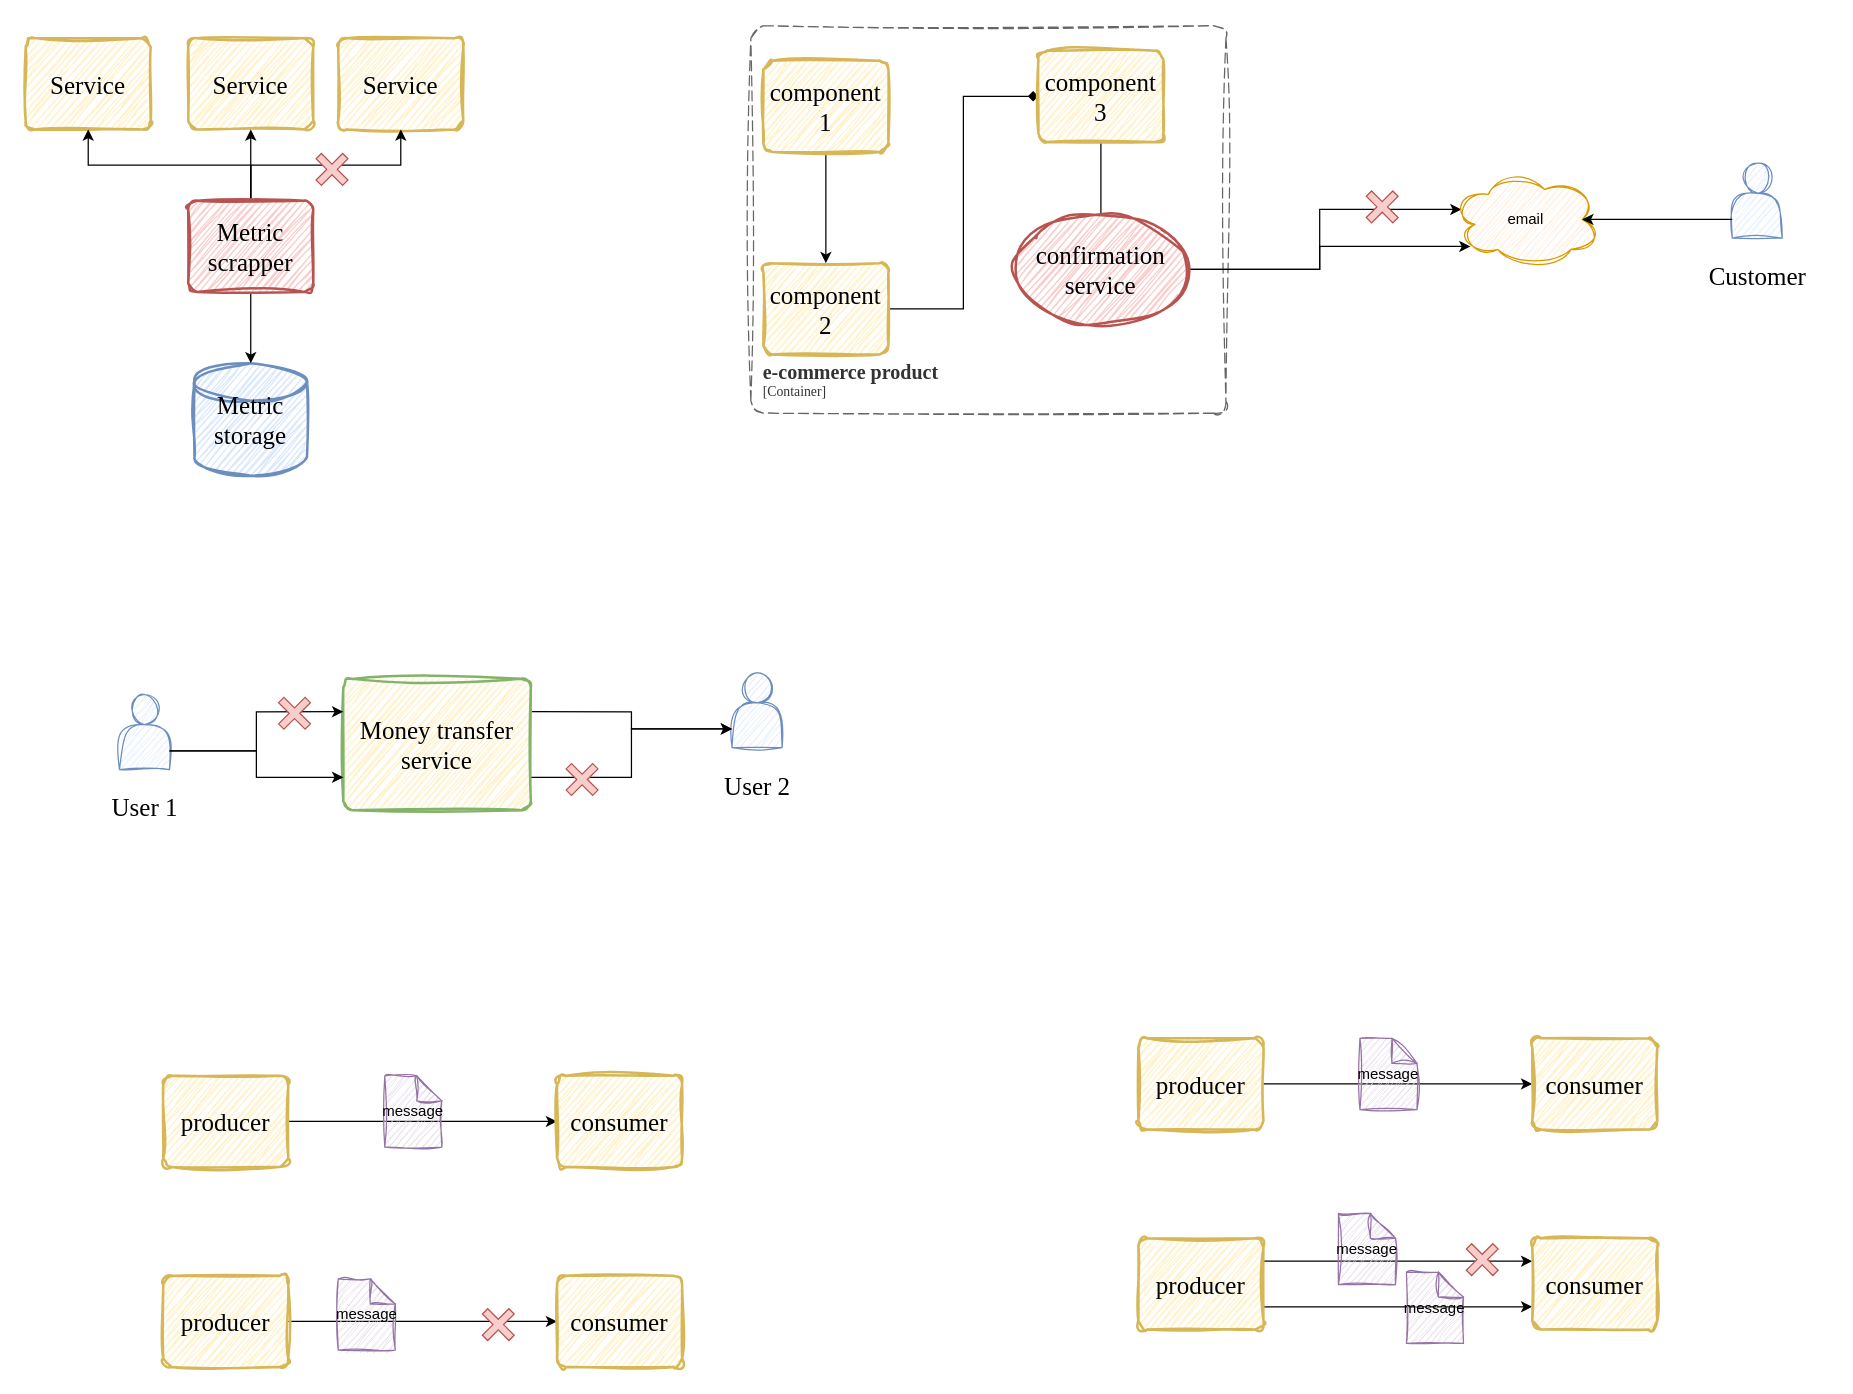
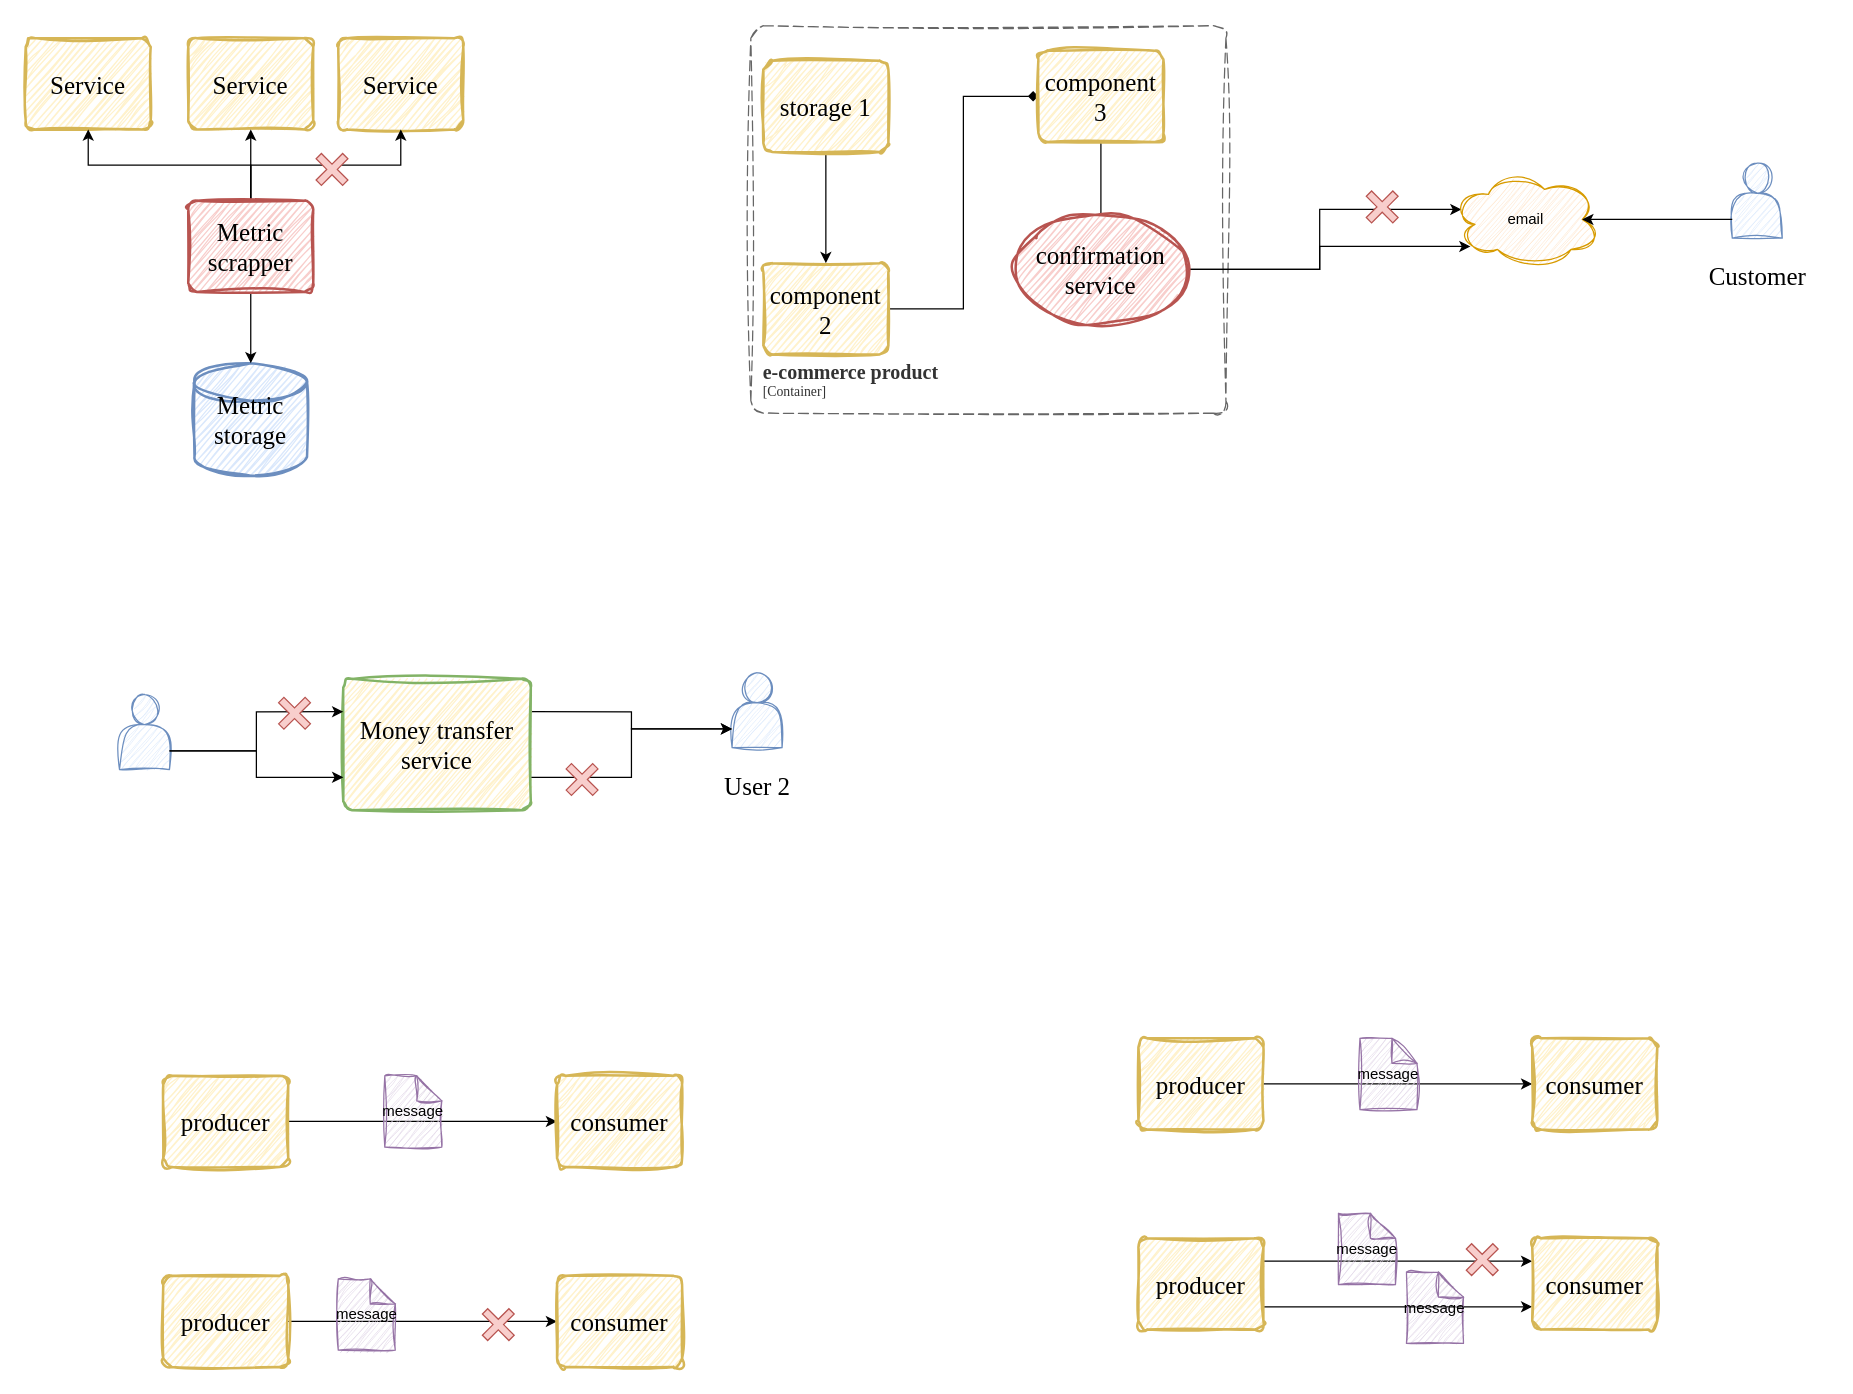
- <mxCell id="14" value="component 1" style="rounded=1;whiteSpace=wrap;html=1;absoluteArcSize=1;arcSize=14;strokeWidth=2;sketch=1;hachureGap=4;jiggle=2;curveFitting=1;fontFamily=Architects Daughter;fontSource=https%3A%2F%2Ffonts.googleapis.com%2Fcss%3Ffamily%3DArchitects%2BDaughter;fontSize=20;fillColor=#fff2cc;strokeColor=#d6b656;" parent="1" vertex="1"><mxGeometry x="610" y="48" width="100" height="73" as="geometry" /></mxCell>
+ <mxCell id="14" value="storage 1" style="rounded=1;whiteSpace=wrap;html=1;absoluteArcSize=1;arcSize=14;strokeWidth=2;sketch=1;hachureGap=4;jiggle=2;curveFitting=1;fontFamily=Architects Daughter;fontSource=https%3A%2F%2Ffonts.googleapis.com%2Fcss%3Ffamily%3DArchitects%2BDaughter;fontSize=20;fillColor=#fff2cc;strokeColor=#d6b656;" parent="1" vertex="1"><mxGeometry x="610" y="48" width="100" height="73" as="geometry" /></mxCell>
- <mxCell id="30" value="User 1" style="text;html=1;align=center;verticalAlign=middle;resizable=0;points=[];autosize=1;strokeColor=none;fillColor=none;fontSize=20;fontFamily=Architects Daughter;" parent="28" vertex="1"><mxGeometry x="15" y="70" width="80" height="40" as="geometry" /></mxCell>
